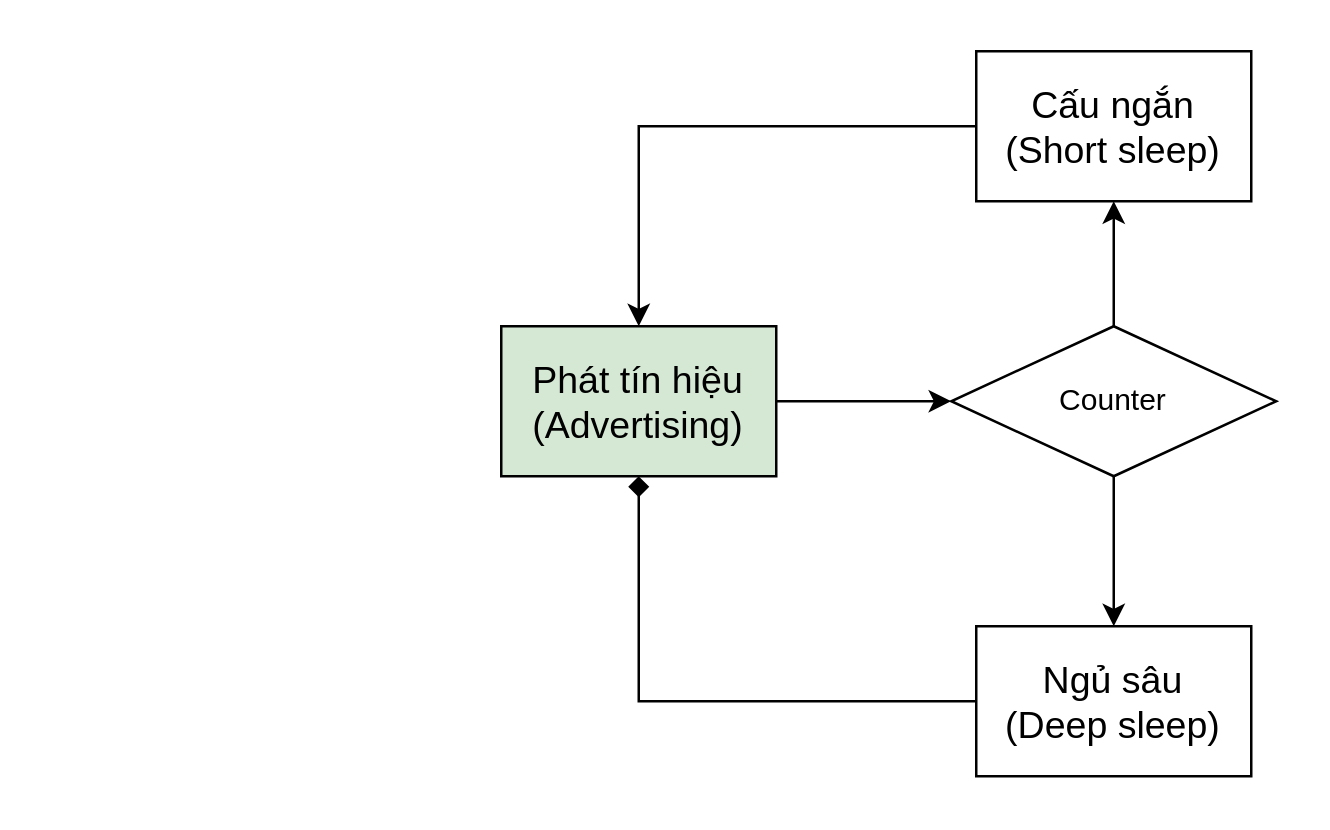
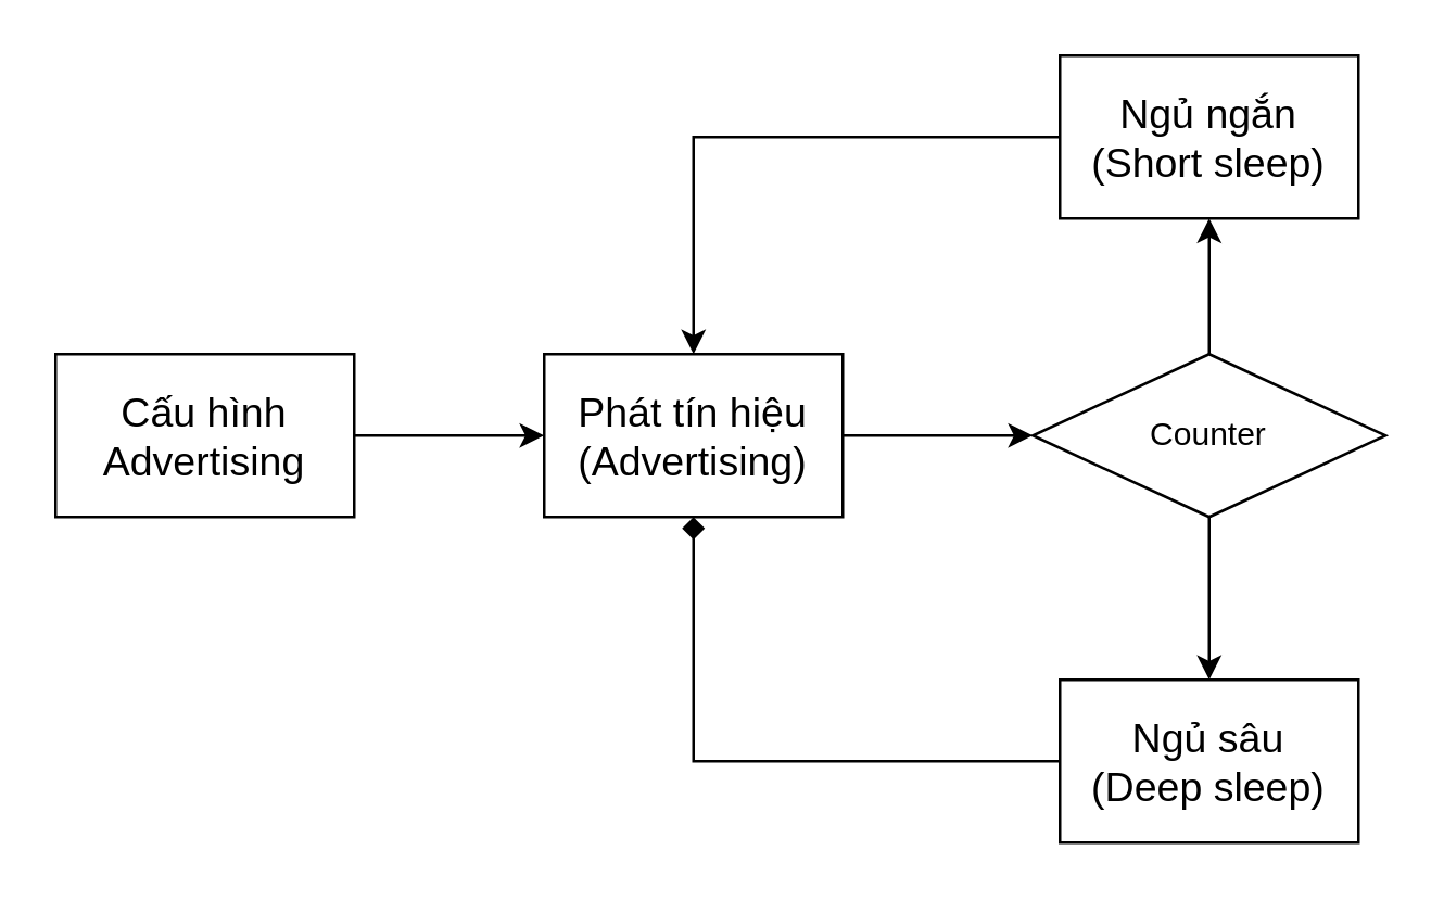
- <mxCell id="7" value="Cấu ngắn&lt;div&gt;(Short sleep)&lt;/div&gt;" style="rounded=0;whiteSpace=wrap;html=1;fontSize=15;" vertex="1" parent="1"><mxGeometry x="390" y="20" width="110" height="60" as="geometry" /></mxCell>
+ <mxCell id="7" value="Ngủ ngắn&lt;div&gt;(Short sleep)&lt;/div&gt;" style="rounded=0;whiteSpace=wrap;html=1;fontSize=15;" vertex="1" parent="1"><mxGeometry x="390" y="20" width="110" height="60" as="geometry" /></mxCell>
+ <mxCell id="3" value="Cấu hình Advertising" style="rounded=0;whiteSpace=wrap;html=1;fontSize=15;" vertex="1" parent="1"><mxGeometry x="20" y="130" width="110" height="60" as="geometry" /></mxCell>
+ <mxCell id="2" value="" style="edgeStyle=orthogonalEdgeStyle;rounded=0;orthogonalLoop=1;jettySize=auto;html=1;" edge="1" parent="1" source="3" target="5"><mxGeometry relative="1" as="geometry" /></mxCell>
- <mxCell id="5" value="Phát tín hiệu&lt;div&gt;(Advertising)&lt;/div&gt;" style="rounded=0;whiteSpace=wrap;html=1;fontSize=15;fillColor=#d5e8d4;" vertex="1" parent="1"><mxGeometry x="200" y="130" width="110" height="60" as="geometry" /></mxCell>
+ <mxCell id="5" value="Phát tín hiệu&lt;div&gt;(Advertising)&lt;/div&gt;" style="rounded=0;whiteSpace=wrap;html=1;fontSize=15;" vertex="1" parent="1"><mxGeometry x="200" y="130" width="110" height="60" as="geometry" /></mxCell>
